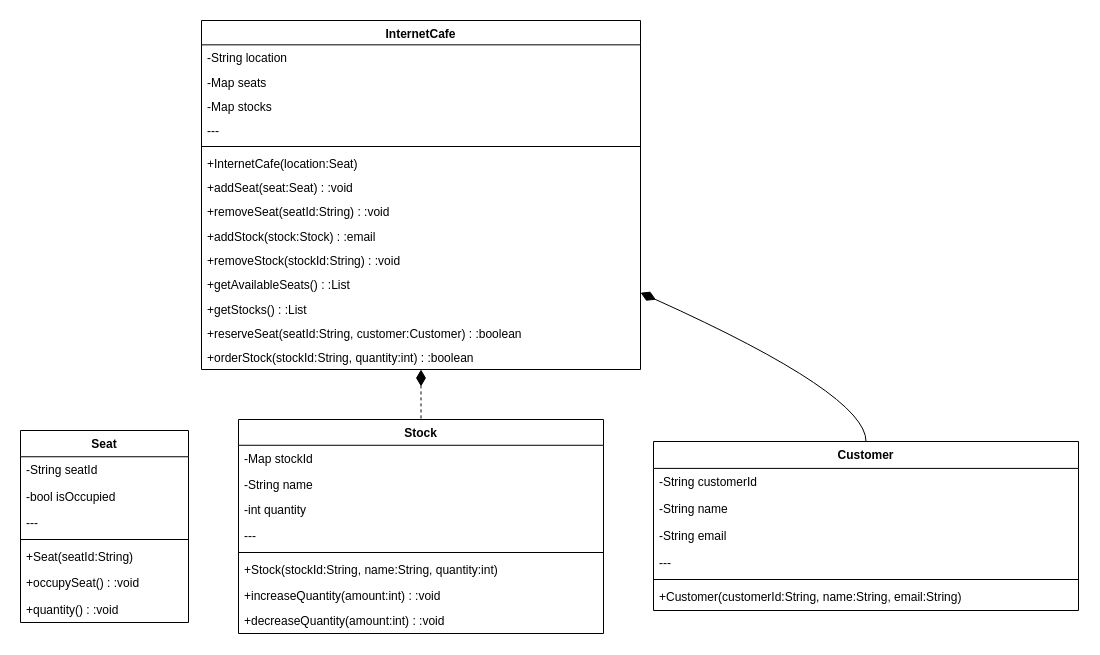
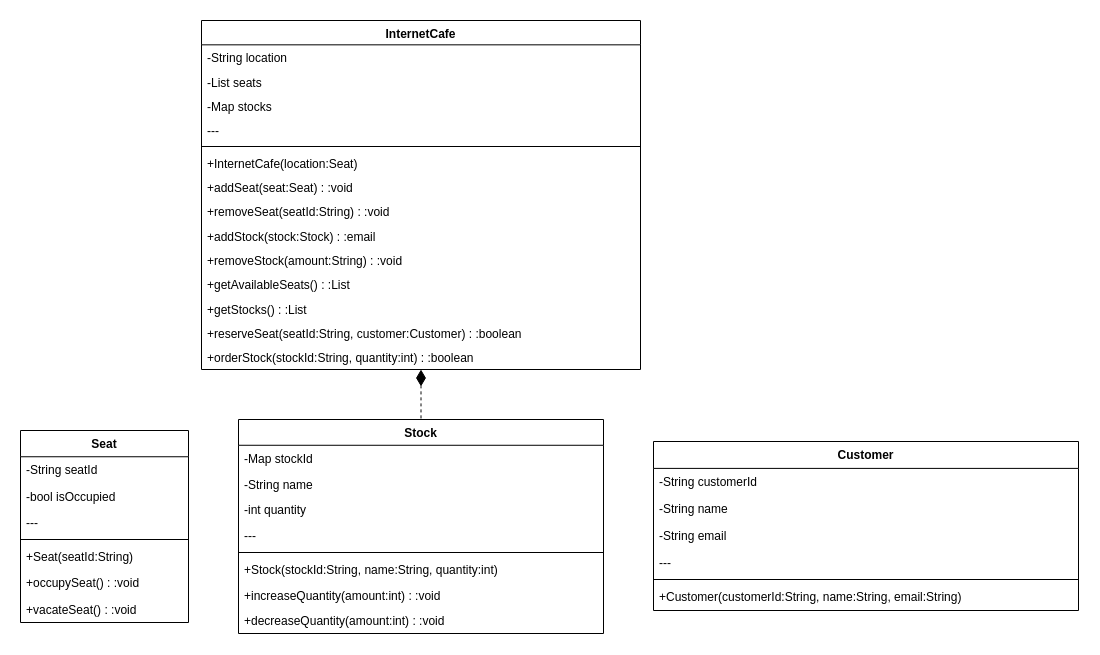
- <mxCell id="4" value="-Map seats" style="text;strokeColor=none;fillColor=none;align=left;verticalAlign=top;spacingLeft=4;spacingRight=4;overflow=hidden;rotatable=0;points=[[0,0.5],[1,0.5]];portConstraint=eastwest;" vertex="1" parent="2"><mxGeometry y="49" width="439" height="24" as="geometry" /></mxCell>
+ <mxCell id="4" value="-List seats" style="text;strokeColor=none;fillColor=none;align=left;verticalAlign=top;spacingLeft=4;spacingRight=4;overflow=hidden;rotatable=0;points=[[0,0.5],[1,0.5]];portConstraint=eastwest;" vertex="1" parent="2"><mxGeometry y="49" width="439" height="24" as="geometry" /></mxCell>
- <mxCell id="12" value="+removeStock(stockId:String) : :void" style="text;strokeColor=none;fillColor=none;align=left;verticalAlign=top;spacingLeft=4;spacingRight=4;overflow=hidden;rotatable=0;points=[[0,0.5],[1,0.5]];portConstraint=eastwest;" vertex="1" parent="2"><mxGeometry y="227" width="439" height="24" as="geometry" /></mxCell>
+ <mxCell id="12" value="+removeStock(amount:String) : :void" style="text;strokeColor=none;fillColor=none;align=left;verticalAlign=top;spacingLeft=4;spacingRight=4;overflow=hidden;rotatable=0;points=[[0,0.5],[1,0.5]];portConstraint=eastwest;" vertex="1" parent="2"><mxGeometry y="227" width="439" height="24" as="geometry" /></mxCell>
- <mxCell id="42" value="" style="curved=1;startArrow=diamondThin;startSize=14;startFill=1;endArrow=none;exitX=1;exitY=0.78;entryX=0.5;entryY=0;" edge="1" parent="1" source="2" target="34"><mxGeometry relative="1" as="geometry"><Array as="points"><mxPoint x="866" y="394" /></Array></mxGeometry></mxCell>
- <mxCell id="24" value="+quantity() : :void" style="text;strokeColor=none;fillColor=none;align=left;verticalAlign=top;spacingLeft=4;spacingRight=4;overflow=hidden;rotatable=0;points=[[0,0.5],[1,0.5]];portConstraint=eastwest;" vertex="1" parent="17"><mxGeometry y="166" width="168" height="26" as="geometry" /></mxCell>
+ <mxCell id="24" value="+vacateSeat() : :void" style="text;strokeColor=none;fillColor=none;align=left;verticalAlign=top;spacingLeft=4;spacingRight=4;overflow=hidden;rotatable=0;points=[[0,0.5],[1,0.5]];portConstraint=eastwest;" vertex="1" parent="17"><mxGeometry y="166" width="168" height="26" as="geometry" /></mxCell>
